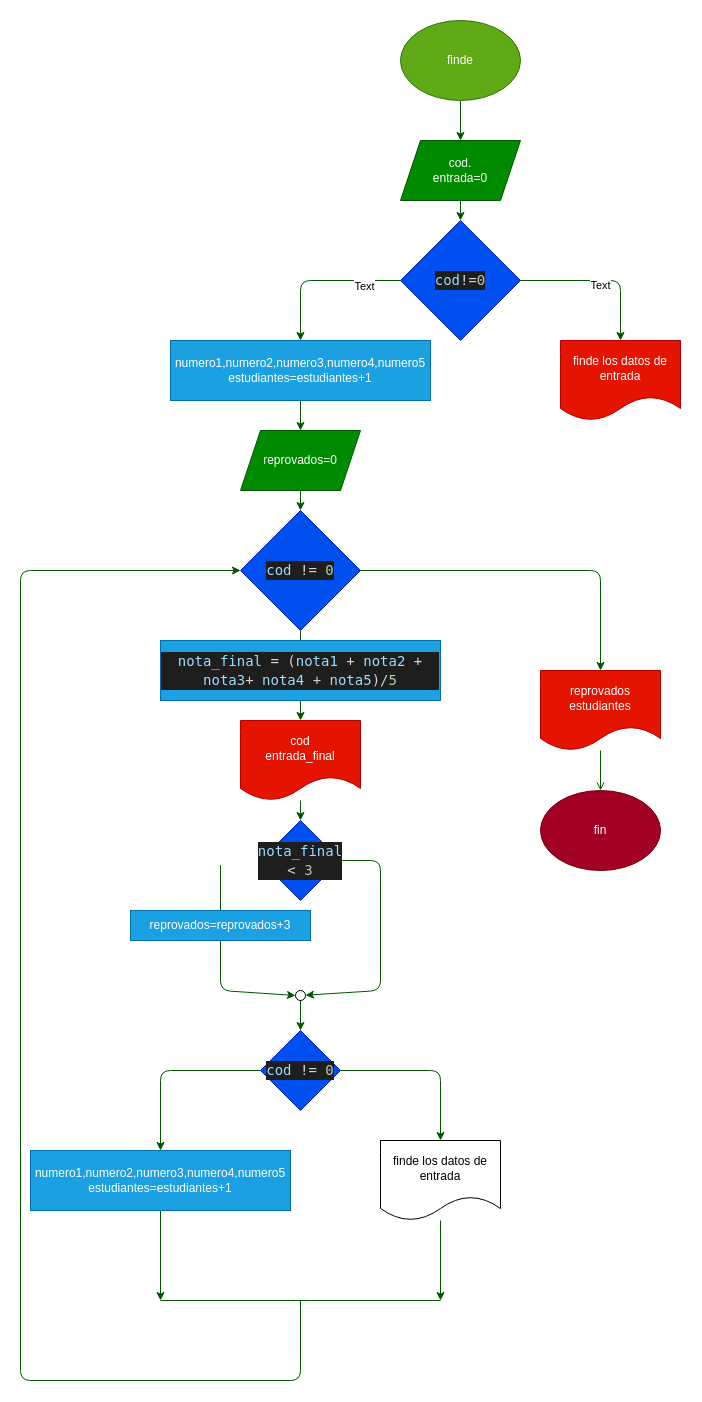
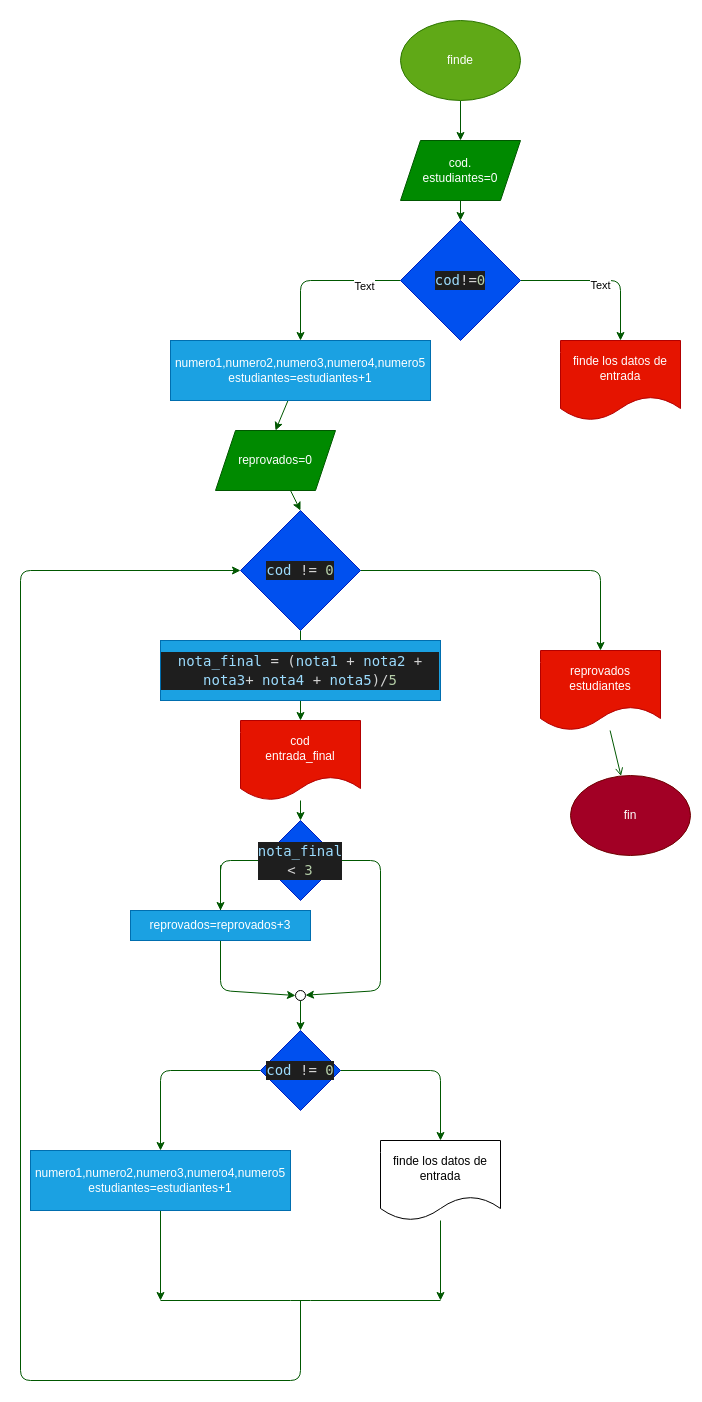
- <mxCell id="5" value="cod.&lt;br&gt;entrada=0" style="shape=parallelogram;perimeter=parallelogramPerimeter;whiteSpace=wrap;html=1;fixedSize=1;fillColor=#008a00;fontColor=#ffffff;strokeColor=#005700;" vertex="1" parent="1"><mxGeometry x="400" y="140" width="120" height="60" as="geometry" /></mxCell>
+ <mxCell id="5" value="cod.&lt;br&gt;estudiantes=0" style="shape=parallelogram;perimeter=parallelogramPerimeter;whiteSpace=wrap;html=1;fixedSize=1;fillColor=#008a00;fontColor=#ffffff;strokeColor=#005700;" vertex="1" parent="1"><mxGeometry x="400" y="140" width="120" height="60" as="geometry" /></mxCell>
- <mxCell id="15" value="reprovados=0" style="shape=parallelogram;perimeter=parallelogramPerimeter;whiteSpace=wrap;html=1;fixedSize=1;fillColor=#008a00;fontColor=#ffffff;strokeColor=#005700;" vertex="1" parent="1"><mxGeometry x="240" y="430" width="120" height="60" as="geometry" /></mxCell>
+ <mxCell id="15" value="reprovados=0" style="shape=parallelogram;perimeter=parallelogramPerimeter;whiteSpace=wrap;html=1;fixedSize=1;fillColor=#008a00;fontColor=#ffffff;strokeColor=#005700;" vertex="1" parent="1"><mxGeometry x="215" y="430" width="120" height="60" as="geometry" /></mxCell>
- <mxCell id="40" value="reprovados&lt;br&gt;estudiantes" style="shape=document;whiteSpace=wrap;html=1;boundedLbl=1;fillColor=#e51400;fontColor=#ffffff;strokeColor=#B20000;" vertex="1" parent="1"><mxGeometry x="540" y="670" width="120" height="80" as="geometry" /></mxCell>
+ <mxCell id="40" value="reprovados&lt;br&gt;estudiantes" style="shape=document;whiteSpace=wrap;html=1;boundedLbl=1;fillColor=#e51400;fontColor=#ffffff;strokeColor=#B20000;" vertex="1" parent="1"><mxGeometry x="540" y="650" width="120" height="80" as="geometry" /></mxCell>
- <mxCell id="41" value="fin" style="ellipse;whiteSpace=wrap;html=1;fillColor=#a20025;fontColor=#ffffff;strokeColor=#6F0000;" vertex="1" parent="1"><mxGeometry x="540" y="790" width="120" height="80" as="geometry" /></mxCell>
+ <mxCell id="41" value="fin" style="ellipse;whiteSpace=wrap;html=1;fillColor=#a20025;fontColor=#ffffff;strokeColor=#6F0000;" vertex="1" parent="1"><mxGeometry x="570" y="775" width="120" height="80" as="geometry" /></mxCell>
+ <mxCell id="19" style="edgeStyle=none;html=1;fillColor=#008a00;strokeColor=#005700;" edge="1" parent="1" source="21" target="23"><mxGeometry relative="1" as="geometry"><mxPoint x="220" y="810" as="targetPoint" /><Array as="points"><mxPoint x="220" y="860" /></Array></mxGeometry></mxCell>
